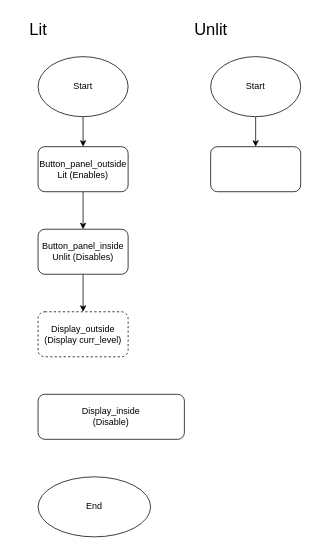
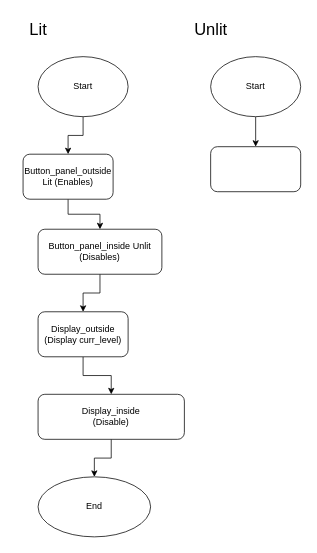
- <mxCell id="5" value="Button_panel_outside Lit (Enables)" style="rounded=1;whiteSpace=wrap;html=1;" vertex="1" parent="1"><mxGeometry x="50" y="195" width="120" height="60" as="geometry" /></mxCell>
+ <mxCell id="5" value="Button_panel_outside Lit (Enables)" style="rounded=1;whiteSpace=wrap;html=1;" vertex="1" parent="1"><mxGeometry x="30" y="205" width="120" height="60" as="geometry" /></mxCell>
- <mxCell id="8" value="Button_panel_inside Unlit (Disables)" style="rounded=1;whiteSpace=wrap;html=1;" vertex="1" parent="1"><mxGeometry x="50" y="305" width="120" height="60" as="geometry" /></mxCell>
+ <mxCell id="8" value="Button_panel_inside Unlit (Disables)" style="rounded=1;whiteSpace=wrap;html=1;" vertex="1" parent="1"><mxGeometry x="50" y="305" width="165" height="60" as="geometry" /></mxCell>
- <mxCell id="10" value="Display_outside&lt;br&gt;(Display curr_level)" style="rounded=1;whiteSpace=wrap;html=1;dashed=1;" vertex="1" parent="1"><mxGeometry x="50" y="415" width="120" height="60" as="geometry" /></mxCell>
+ <mxCell id="10" value="Display_outside&lt;br&gt;(Display curr_level)" style="rounded=1;whiteSpace=wrap;html=1;" vertex="1" parent="1"><mxGeometry x="50" y="415" width="120" height="60" as="geometry" /></mxCell>
+ <mxCell id="9" style="edgeStyle=orthogonalEdgeStyle;rounded=0;orthogonalLoop=1;jettySize=auto;html=1;entryX=0.5;entryY=0;entryDx=0;entryDy=0;" edge="1" parent="1" source="10" target="12"><mxGeometry relative="1" as="geometry" /></mxCell>
+ <mxCell id="11" style="edgeStyle=orthogonalEdgeStyle;rounded=0;orthogonalLoop=1;jettySize=auto;html=1;entryX=0.5;entryY=0;entryDx=0;entryDy=0;" edge="1" parent="1" source="12" target="13"><mxGeometry relative="1" as="geometry" /></mxCell>
